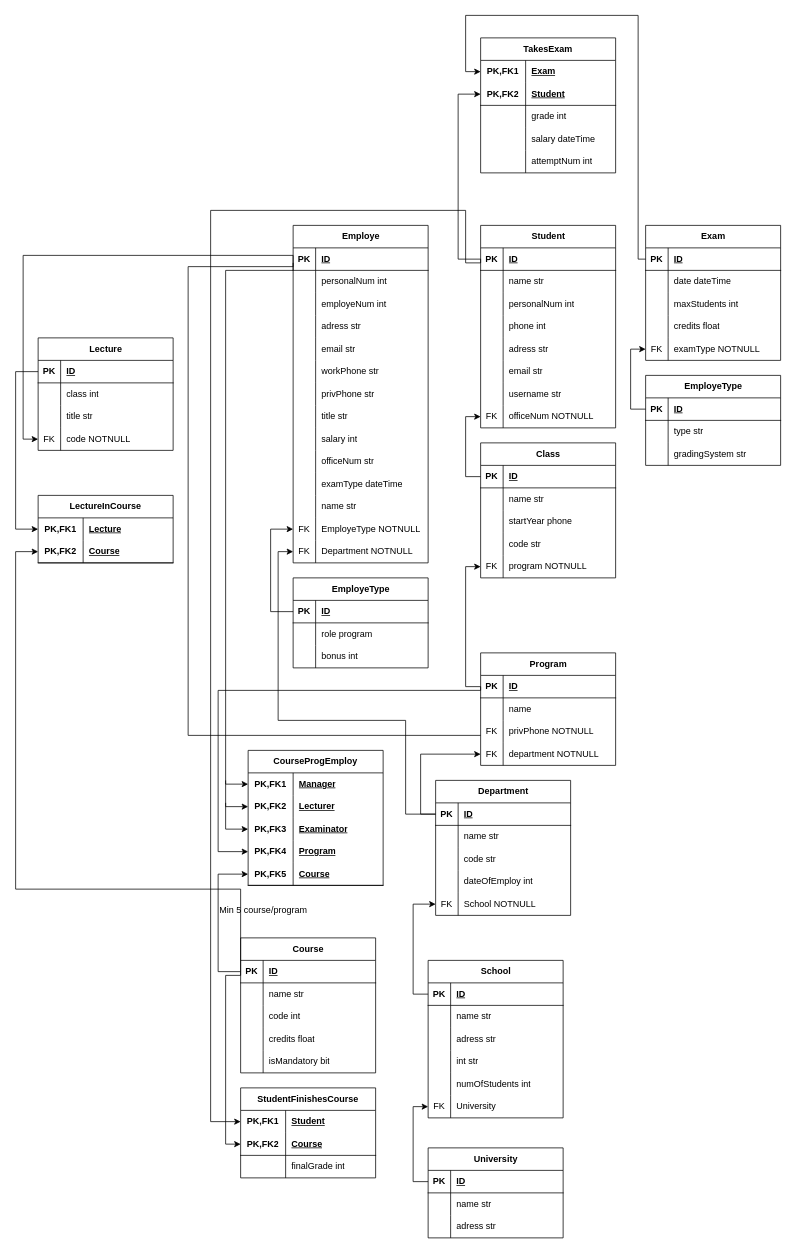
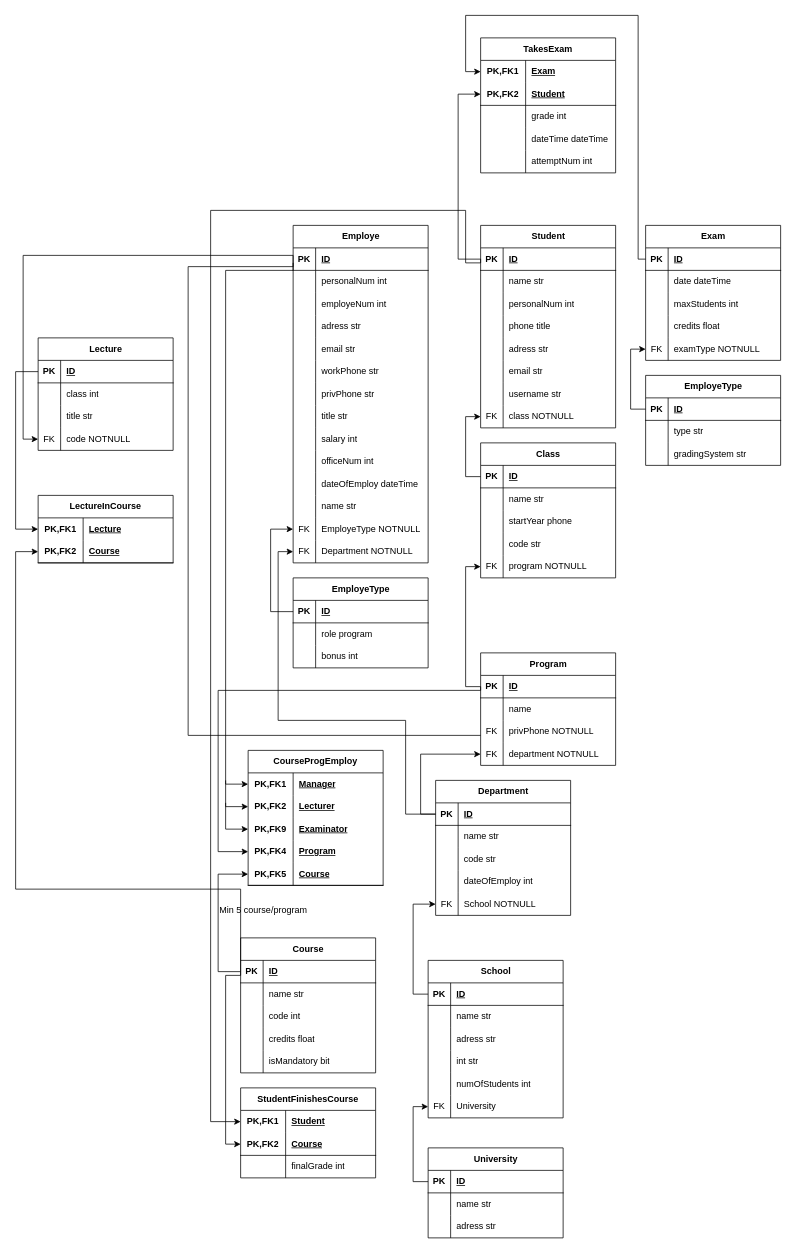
- <mxCell id="166" value="salary dateTime" style="shape=partialRectangle;connectable=0;fillColor=none;top=0;left=0;bottom=0;right=0;align=left;spacingLeft=6;overflow=hidden;html=1;whiteSpace=wrap;" parent="164" vertex="1"><mxGeometry x="60" width="120" height="30" as="geometry"><mxRectangle width="120" height="30" as="alternateBounds" /></mxGeometry></mxCell>
+ <mxCell id="166" value="dateTime dateTime" style="shape=partialRectangle;connectable=0;fillColor=none;top=0;left=0;bottom=0;right=0;align=left;spacingLeft=6;overflow=hidden;html=1;whiteSpace=wrap;" parent="164" vertex="1"><mxGeometry x="60" width="120" height="30" as="geometry"><mxRectangle width="120" height="30" as="alternateBounds" /></mxGeometry></mxCell>
- <mxCell id="96" value="phone int" style="shape=partialRectangle;connectable=0;fillColor=none;top=0;left=0;bottom=0;right=0;align=left;spacingLeft=6;overflow=hidden;whiteSpace=wrap;html=1;" parent="94" vertex="1"><mxGeometry x="30" width="150" height="30" as="geometry"><mxRectangle width="150" height="30" as="alternateBounds" /></mxGeometry></mxCell>
+ <mxCell id="96" value="phone title" style="shape=partialRectangle;connectable=0;fillColor=none;top=0;left=0;bottom=0;right=0;align=left;spacingLeft=6;overflow=hidden;whiteSpace=wrap;html=1;" parent="94" vertex="1"><mxGeometry x="30" width="150" height="30" as="geometry"><mxRectangle width="150" height="30" as="alternateBounds" /></mxGeometry></mxCell>
- <mxCell id="108" value="officeNum NOTNULL" style="shape=partialRectangle;connectable=0;fillColor=none;top=0;left=0;bottom=0;right=0;align=left;spacingLeft=6;overflow=hidden;whiteSpace=wrap;html=1;" parent="106" vertex="1"><mxGeometry x="30" width="150" height="30" as="geometry"><mxRectangle width="150" height="30" as="alternateBounds" /></mxGeometry></mxCell>
+ <mxCell id="108" value="class NOTNULL" style="shape=partialRectangle;connectable=0;fillColor=none;top=0;left=0;bottom=0;right=0;align=left;spacingLeft=6;overflow=hidden;whiteSpace=wrap;html=1;" parent="106" vertex="1"><mxGeometry x="30" width="150" height="30" as="geometry"><mxRectangle width="150" height="30" as="alternateBounds" /></mxGeometry></mxCell>
- <mxCell id="32" value="officeNum str" style="shape=partialRectangle;connectable=0;fillColor=none;top=0;left=0;bottom=0;right=0;align=left;spacingLeft=6;overflow=hidden;whiteSpace=wrap;html=1;" parent="30" vertex="1"><mxGeometry x="30" width="150.0" height="30" as="geometry"><mxRectangle width="150.0" height="30" as="alternateBounds" /></mxGeometry></mxCell>
+ <mxCell id="32" value="officeNum int" style="shape=partialRectangle;connectable=0;fillColor=none;top=0;left=0;bottom=0;right=0;align=left;spacingLeft=6;overflow=hidden;whiteSpace=wrap;html=1;" parent="30" vertex="1"><mxGeometry x="30" width="150.0" height="30" as="geometry"><mxRectangle width="150.0" height="30" as="alternateBounds" /></mxGeometry></mxCell>
- <mxCell id="35" value="examType dateTime" style="shape=partialRectangle;connectable=0;fillColor=none;top=0;left=0;bottom=0;right=0;align=left;spacingLeft=6;overflow=hidden;whiteSpace=wrap;html=1;" parent="33" vertex="1"><mxGeometry x="30" width="150.0" height="30" as="geometry"><mxRectangle width="150.0" height="30" as="alternateBounds" /></mxGeometry></mxCell>
+ <mxCell id="35" value="dateOfEmploy dateTime" style="shape=partialRectangle;connectable=0;fillColor=none;top=0;left=0;bottom=0;right=0;align=left;spacingLeft=6;overflow=hidden;whiteSpace=wrap;html=1;" parent="33" vertex="1"><mxGeometry x="30" width="150.0" height="30" as="geometry"><mxRectangle width="150.0" height="30" as="alternateBounds" /></mxGeometry></mxCell>
- <mxCell id="265" value="PK,FK3" style="shape=partialRectangle;connectable=0;fillColor=none;top=0;left=0;bottom=0;right=0;fontStyle=1;overflow=hidden;html=1;whiteSpace=wrap;" parent="264" vertex="1"><mxGeometry width="60" height="30" as="geometry"><mxRectangle width="60" height="30" as="alternateBounds" /></mxGeometry></mxCell>
+ <mxCell id="265" value="PK,FK9" style="shape=partialRectangle;connectable=0;fillColor=none;top=0;left=0;bottom=0;right=0;fontStyle=1;overflow=hidden;html=1;whiteSpace=wrap;" parent="264" vertex="1"><mxGeometry width="60" height="30" as="geometry"><mxRectangle width="60" height="30" as="alternateBounds" /></mxGeometry></mxCell>
